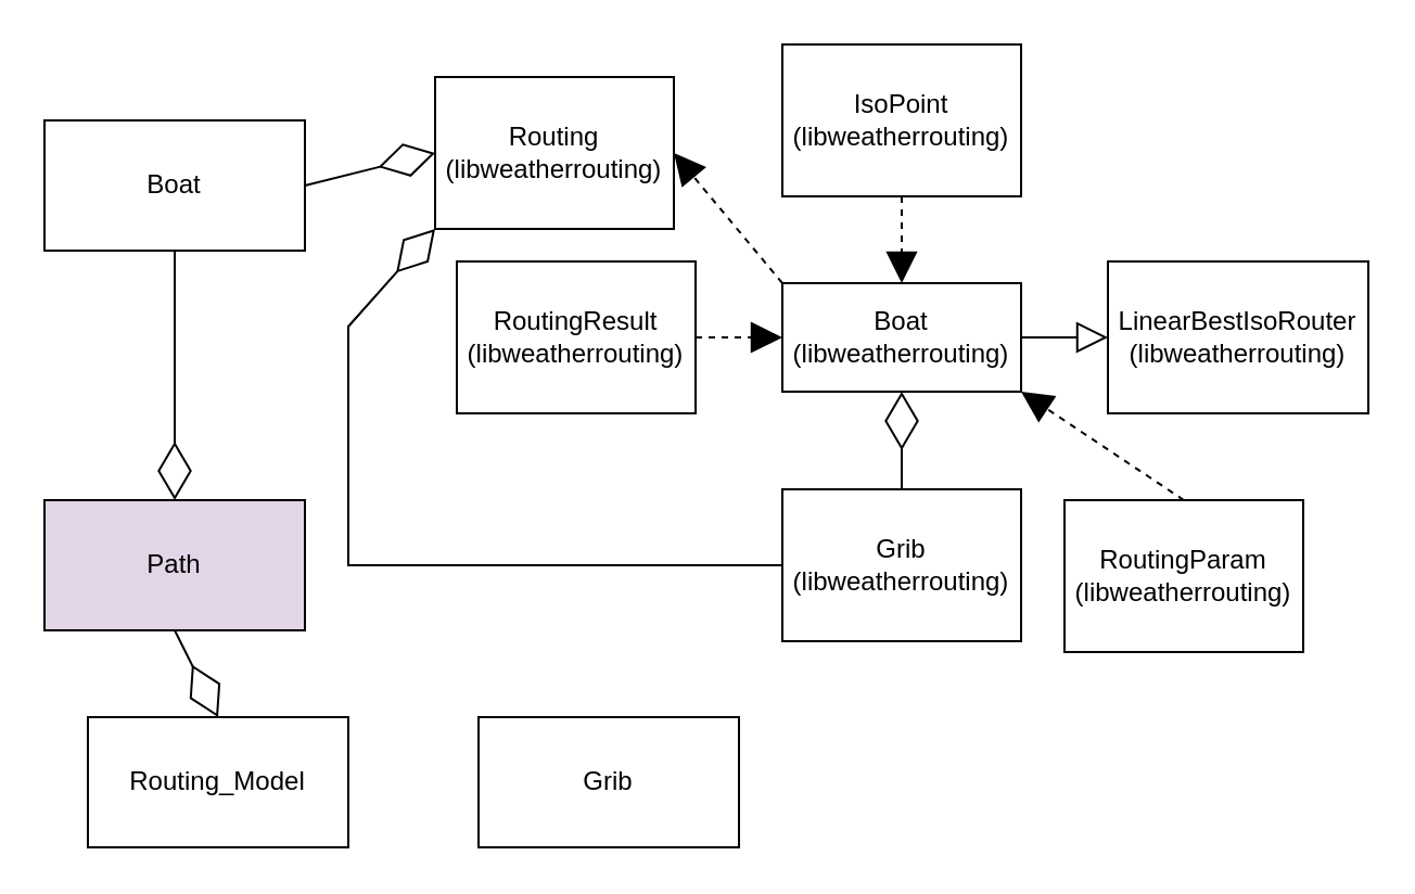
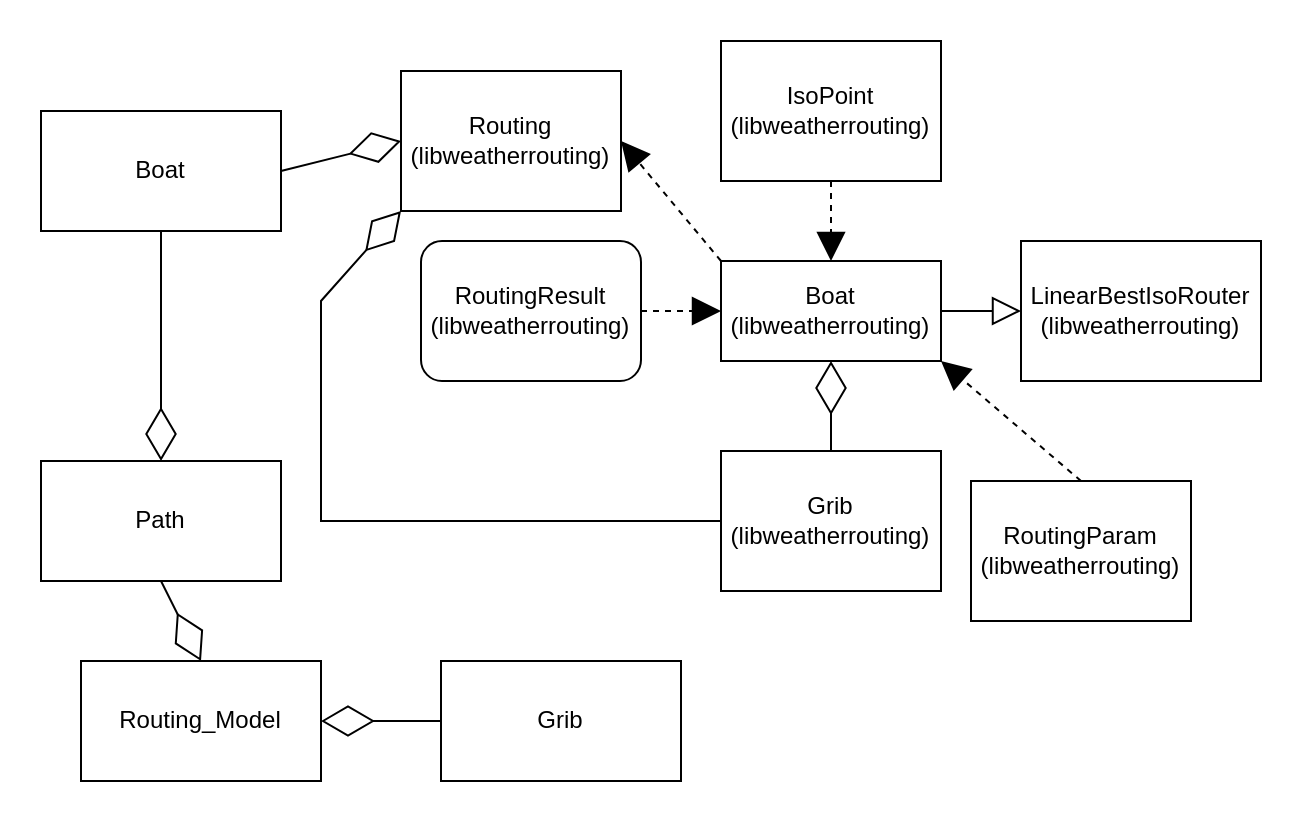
- <mxCell id="15" value="RoutingResult (libweatherrouting)" style="html=1;whiteSpace=wrap;" vertex="1" parent="1"><mxGeometry x="210" y="120" width="110" height="70" as="geometry" /></mxCell>
+ <mxCell id="15" value="RoutingResult (libweatherrouting)" style="html=1;whiteSpace=wrap;rounded=1;" vertex="1" parent="1"><mxGeometry x="210" y="120" width="110" height="70" as="geometry" /></mxCell>
- <mxCell id="3" value="Path" style="rounded=0;whiteSpace=wrap;html=1;fillColor=#e1d5e7;" vertex="1" parent="1"><mxGeometry x="20" y="230" width="120" height="60" as="geometry" /></mxCell>
+ <mxCell id="3" value="Path" style="rounded=0;whiteSpace=wrap;html=1;" vertex="1" parent="1"><mxGeometry x="20" y="230" width="120" height="60" as="geometry" /></mxCell>
- <mxCell id="19" value="RoutingParam (libweatherrouting)" style="html=1;whiteSpace=wrap;" vertex="1" parent="1"><mxGeometry x="490" y="230" width="110" height="70" as="geometry" /></mxCell>
+ <mxCell id="19" value="RoutingParam (libweatherrouting)" style="html=1;whiteSpace=wrap;" vertex="1" parent="1"><mxGeometry x="485" y="240" width="110" height="70" as="geometry" /></mxCell>
+ <mxCell id="8" value="" style="endArrow=diamondThin;endFill=0;endSize=24;html=1;rounded=0;entryX=1;entryY=0.5;entryDx=0;entryDy=0;" edge="1" parent="1" source="4" target="5"><mxGeometry width="160" relative="1" as="geometry"><mxPoint x="210" y="190" as="sourcePoint" /><mxPoint x="210" y="240" as="targetPoint" /></mxGeometry></mxCell>
